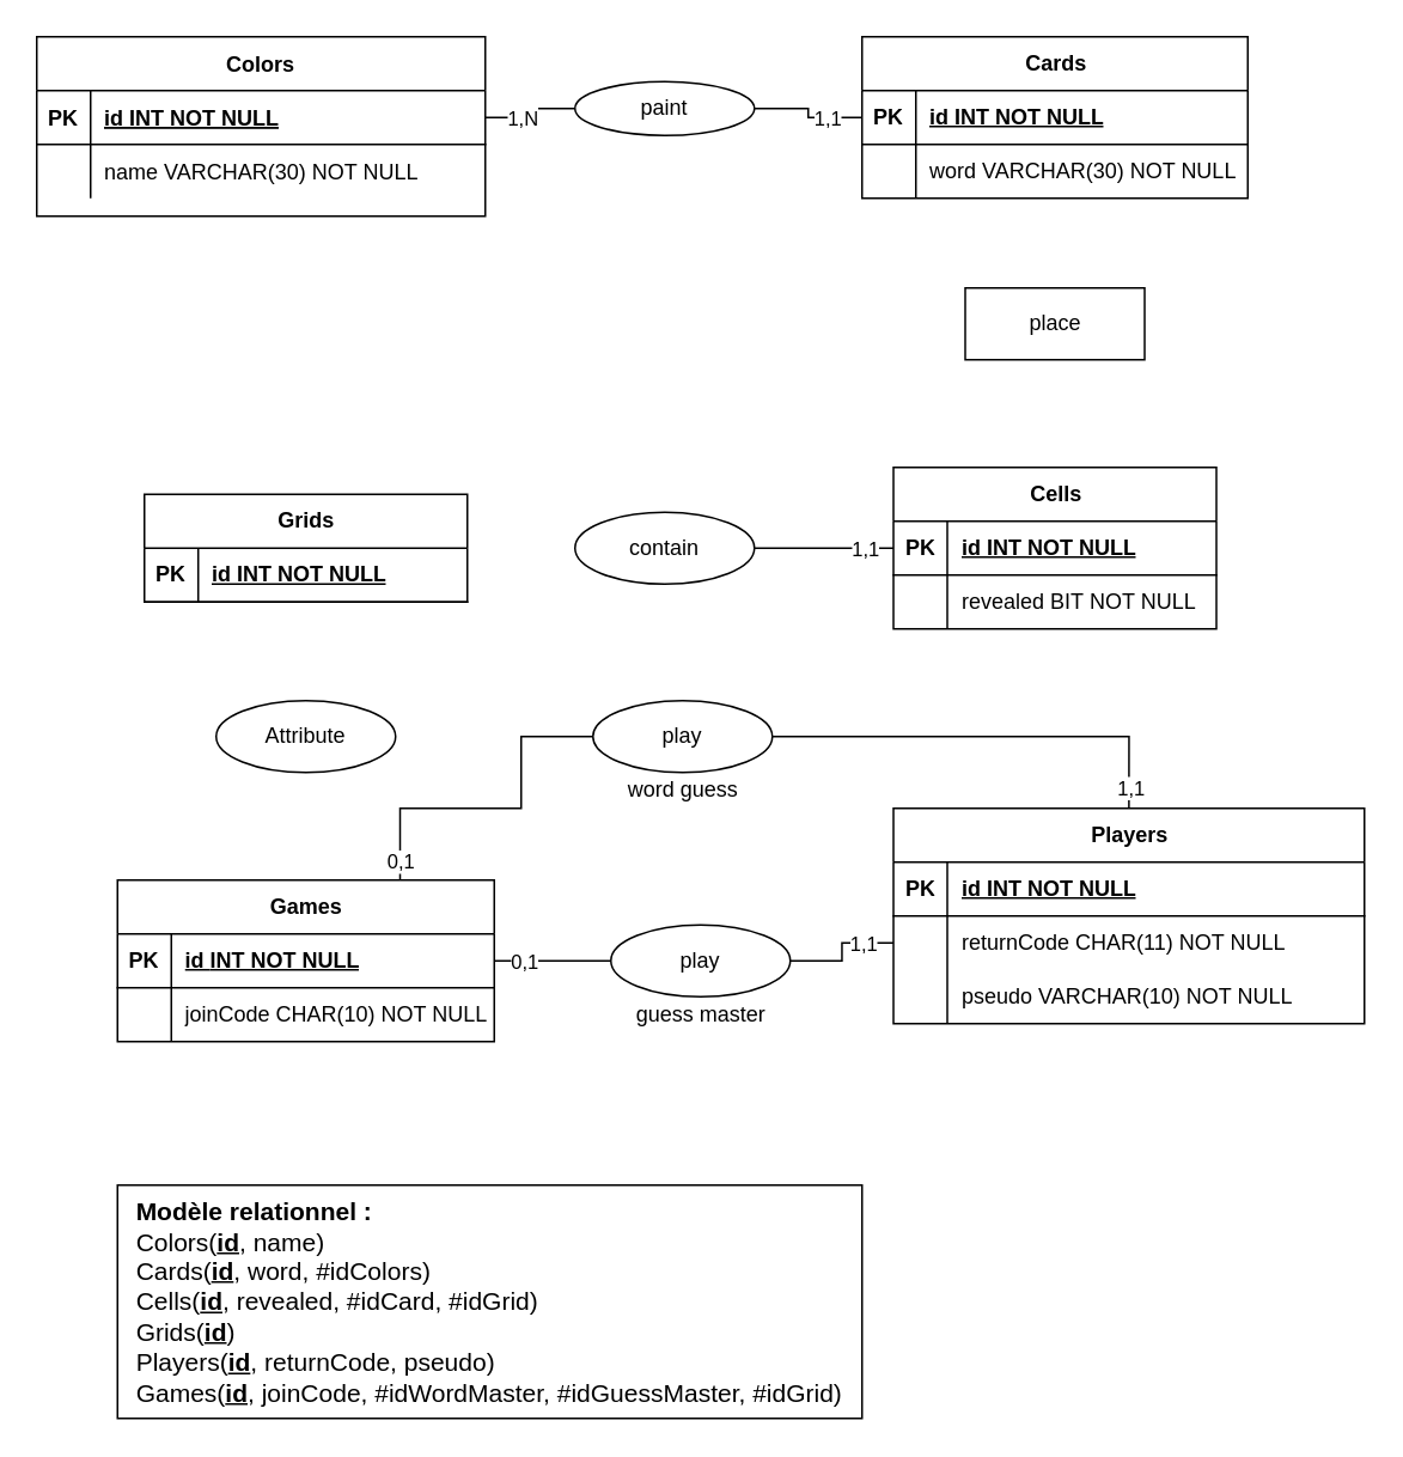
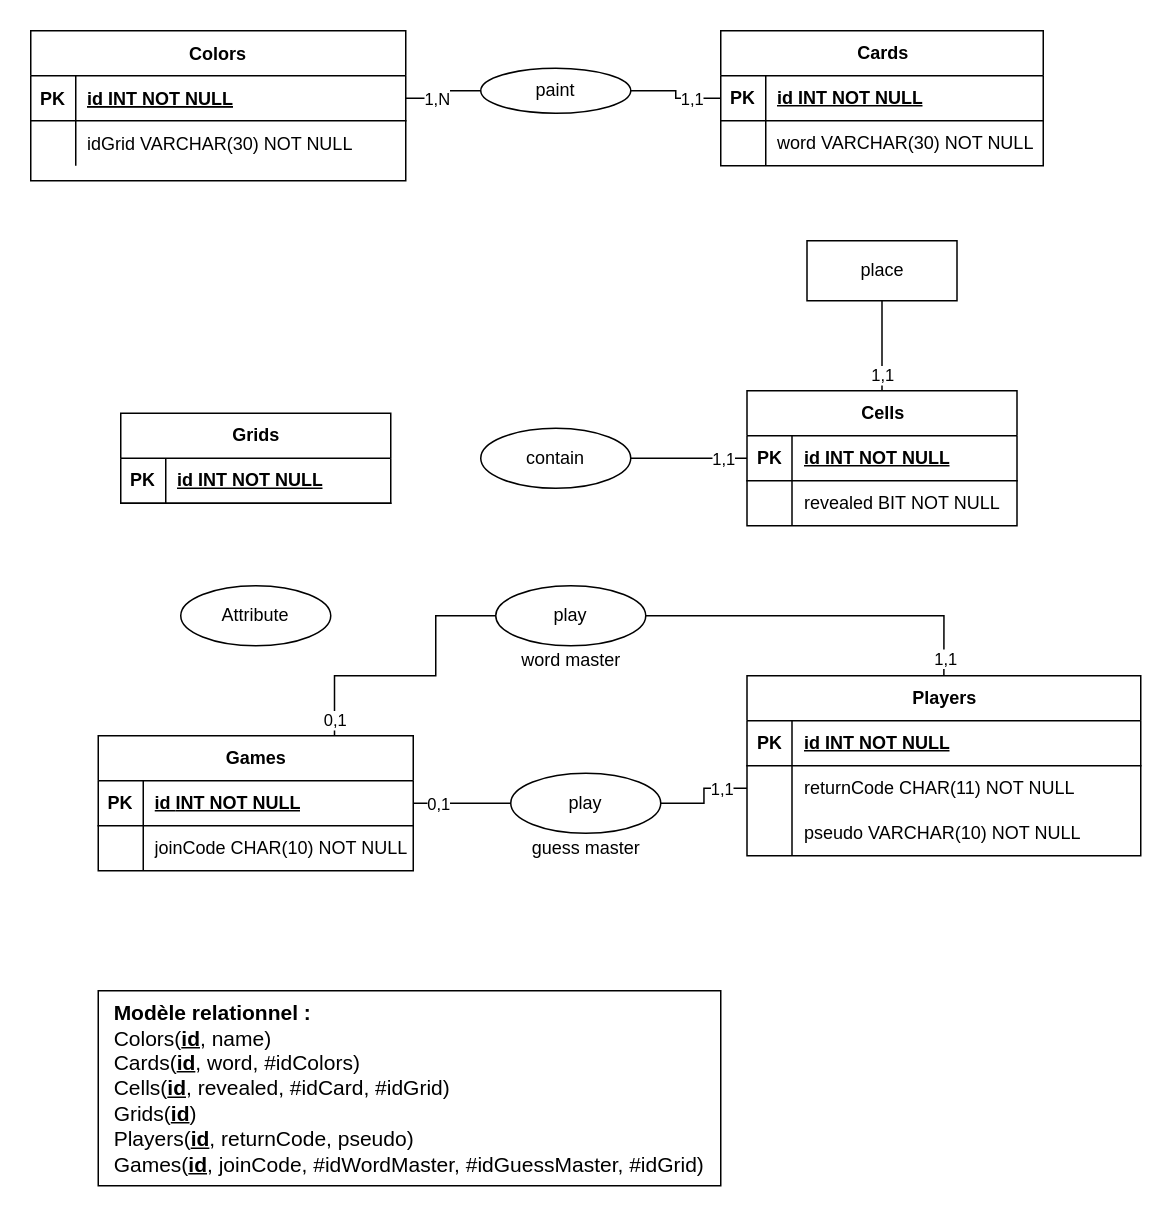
- <mxCell id="8" value="name VARCHAR(30) NOT NULL" style="shape=partialRectangle;overflow=hidden;connectable=0;fillColor=none;top=0;left=0;bottom=0;right=0;align=left;spacingLeft=6;" parent="6" vertex="1"><mxGeometry x="30" width="220" height="30" as="geometry"><mxRectangle width="220" height="30" as="alternateBounds" /></mxGeometry></mxCell>
+ <mxCell id="8" value="idGrid VARCHAR(30) NOT NULL" style="shape=partialRectangle;overflow=hidden;connectable=0;fillColor=none;top=0;left=0;bottom=0;right=0;align=left;spacingLeft=6;" parent="6" vertex="1"><mxGeometry x="30" width="220" height="30" as="geometry"><mxRectangle width="220" height="30" as="alternateBounds" /></mxGeometry></mxCell>
+ <mxCell id="28" style="edgeStyle=orthogonalEdgeStyle;rounded=0;orthogonalLoop=1;jettySize=auto;html=1;entryX=0.5;entryY=0;entryDx=0;entryDy=0;endArrow=none;endFill=0;" parent="1" source="30" target="21" edge="1"><mxGeometry relative="1" as="geometry" /></mxCell>
+ <mxCell id="29" value="1,1" style="edgeLabel;html=1;align=center;verticalAlign=middle;resizable=0;points=[];" parent="28" vertex="1" connectable="0"><mxGeometry x="0.624" relative="1" as="geometry"><mxPoint as="offset" /></mxGeometry></mxCell>
- <mxCell id="66" value="word guess" style="text;html=1;align=center;verticalAlign=middle;resizable=0;points=[];autosize=1;strokeColor=none;fillColor=none;" parent="1" vertex="1"><mxGeometry x="335" y="425" width="90" height="30" as="geometry" /></mxCell>
+ <mxCell id="66" value="word master" style="text;html=1;align=center;verticalAlign=middle;resizable=0;points=[];autosize=1;strokeColor=none;fillColor=none;" parent="1" vertex="1"><mxGeometry x="335" y="425" width="90" height="30" as="geometry" /></mxCell>
